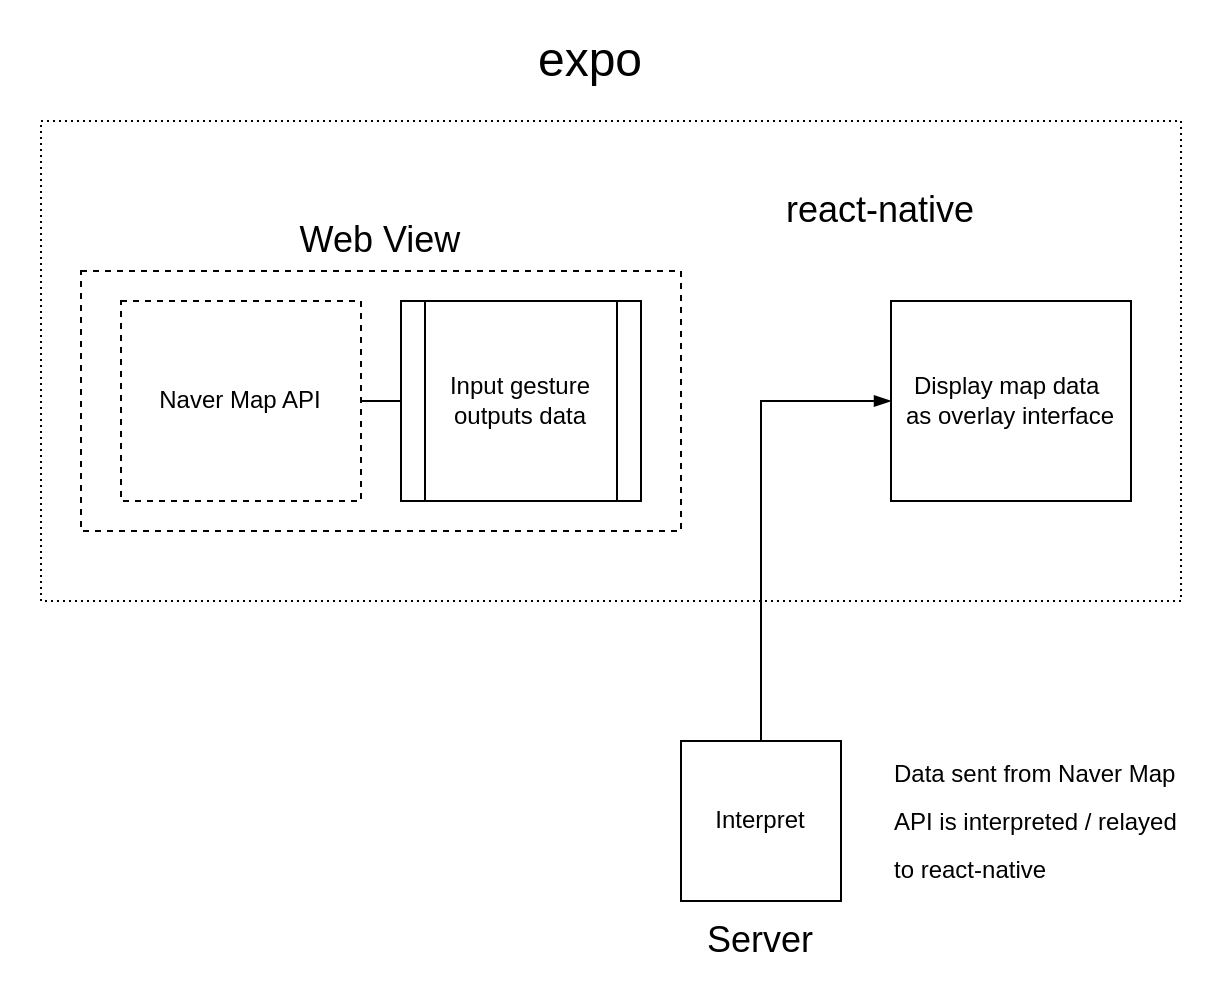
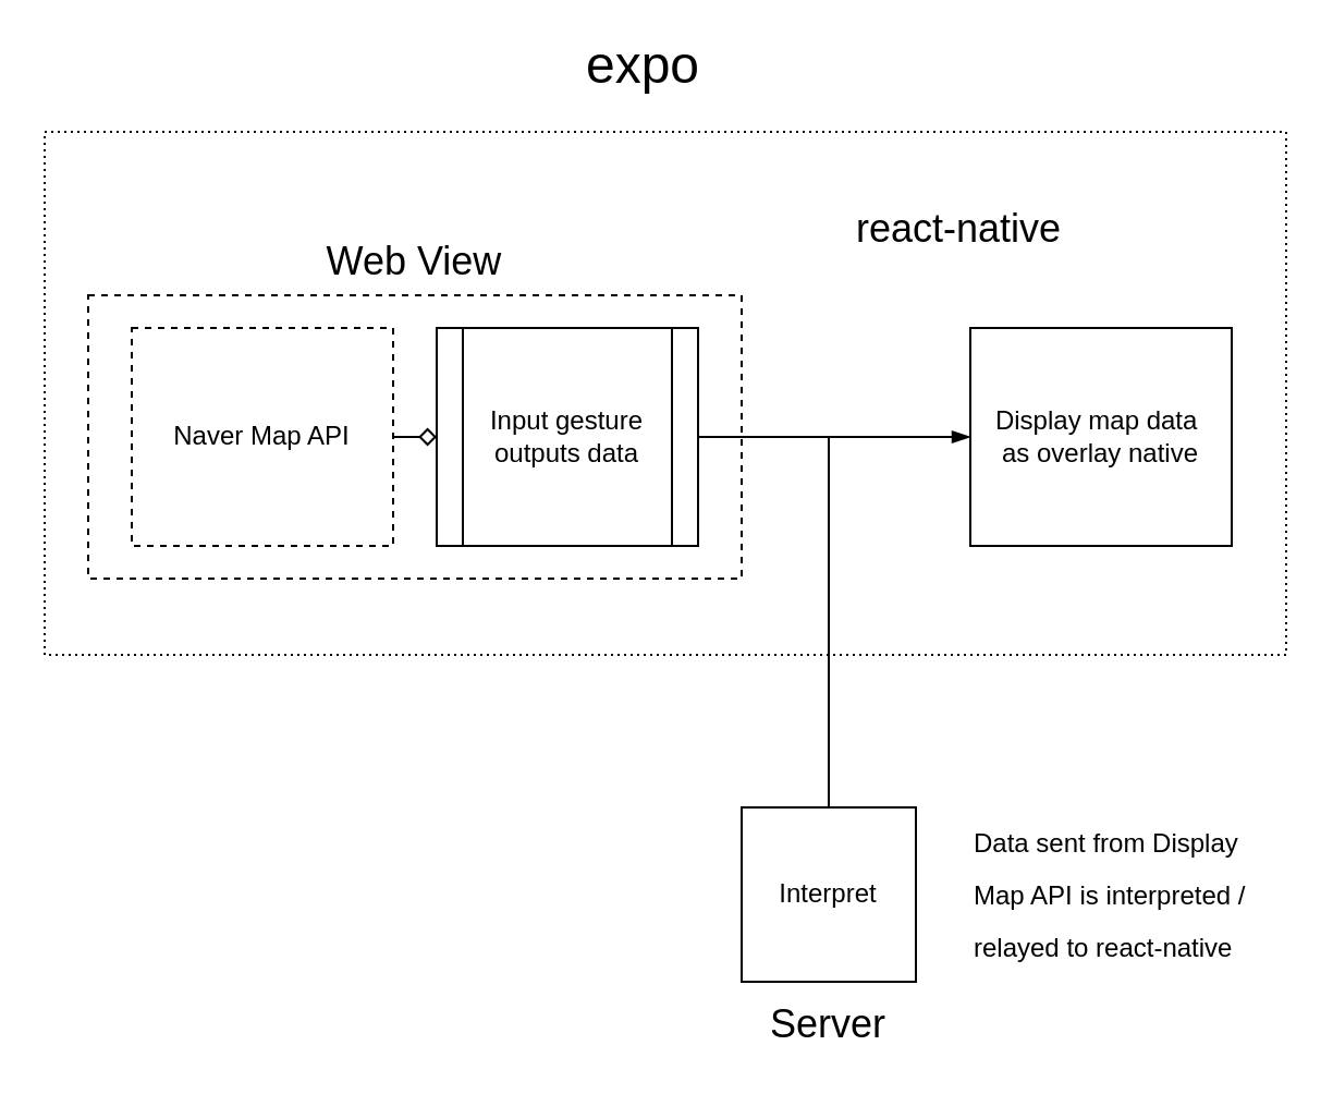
- <mxCell id="4" style="edgeStyle=orthogonalEdgeStyle;rounded=0;orthogonalLoop=1;jettySize=auto;html=1;exitX=1;exitY=0.5;exitDx=0;exitDy=0;entryX=0;entryY=0.5;entryDx=0;entryDy=0;endArrow=none;endFill=0;" parent="1" source="5" target="10" edge="1"><mxGeometry relative="1" as="geometry" /></mxCell>
+ <mxCell id="4" style="edgeStyle=orthogonalEdgeStyle;rounded=0;orthogonalLoop=1;jettySize=auto;html=1;exitX=1;exitY=0.5;exitDx=0;exitDy=0;entryX=0;entryY=0.5;entryDx=0;entryDy=0;endArrow=diamond;endFill=0;" parent="1" source="5" target="10" edge="1"><mxGeometry relative="1" as="geometry" /></mxCell>
+ <mxCell id="9" value="" style="edgeStyle=orthogonalEdgeStyle;rounded=0;orthogonalLoop=1;jettySize=auto;html=1;exitX=1;exitY=0.5;exitDx=0;exitDy=0;entryX=0.5;entryY=0;entryDx=0;entryDy=0;endArrow=none;endFill=0;startArrow=none;startFill=0;" parent="1" source="10" target="7" edge="1"><mxGeometry relative="1" as="geometry" /></mxCell>
- <mxCell id="8" value="Display map data&amp;nbsp;&lt;br&gt;as overlay interface" style="rounded=0;whiteSpace=wrap;html=1;" parent="1" vertex="1"><mxGeometry x="445" y="150" width="120" height="100" as="geometry" /></mxCell>
+ <mxCell id="8" value="Display map data&amp;nbsp;&lt;br&gt;as overlay native" style="rounded=0;whiteSpace=wrap;html=1;" parent="1" vertex="1"><mxGeometry x="445" y="150" width="120" height="100" as="geometry" /></mxCell>
- <mxCell id="15" value="&lt;p style=&quot;line-height: 200%&quot;&gt;Data sent from Naver Map API is interpreted / relayed to react-native&lt;/p&gt;" style="text;html=1;strokeColor=none;fillColor=none;align=left;verticalAlign=middle;whiteSpace=wrap;rounded=0;dashed=1;dashPattern=1 2;" parent="1" vertex="1"><mxGeometry x="445" y="370" width="145" height="80" as="geometry" /></mxCell>
+ <mxCell id="15" value="&lt;p style=&quot;line-height: 200%&quot;&gt;Data sent from Display Map API is interpreted / relayed to react-native&lt;/p&gt;" style="text;html=1;strokeColor=none;fillColor=none;align=left;verticalAlign=middle;whiteSpace=wrap;rounded=0;dashed=1;dashPattern=1 2;" parent="1" vertex="1"><mxGeometry x="445" y="370" width="145" height="80" as="geometry" /></mxCell>
